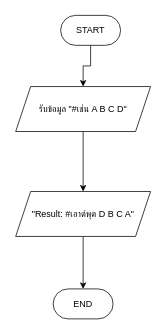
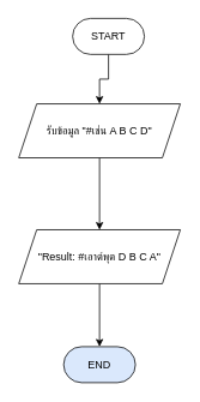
- <mxCell id="8" value="END" style="rounded=1;whiteSpace=wrap;html=1;arcSize=50;" vertex="1" parent="1"><mxGeometry x="70" y="385" width="80" height="40" as="geometry" /></mxCell>
+ <mxCell id="8" value="END" style="rounded=1;whiteSpace=wrap;html=1;arcSize=50;fillColor=#dae8fc;" vertex="1" parent="1"><mxGeometry x="70" y="385" width="80" height="40" as="geometry" /></mxCell>
